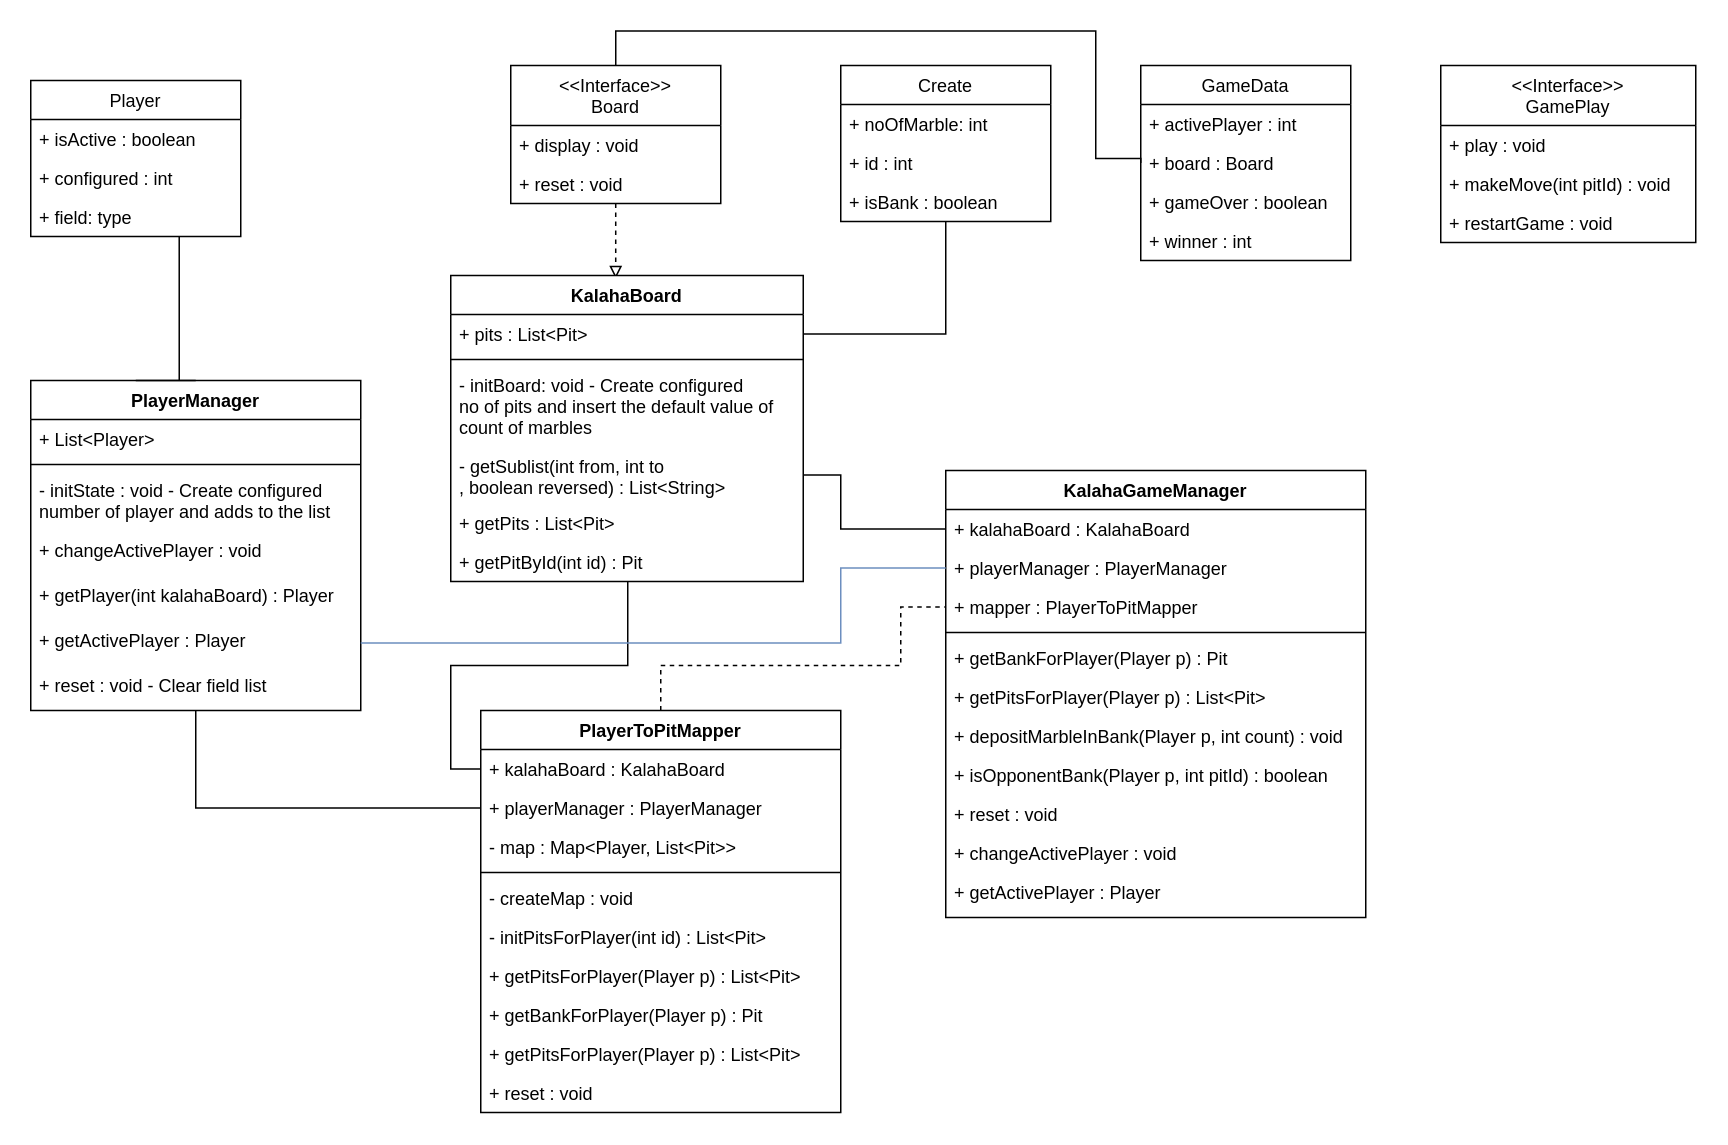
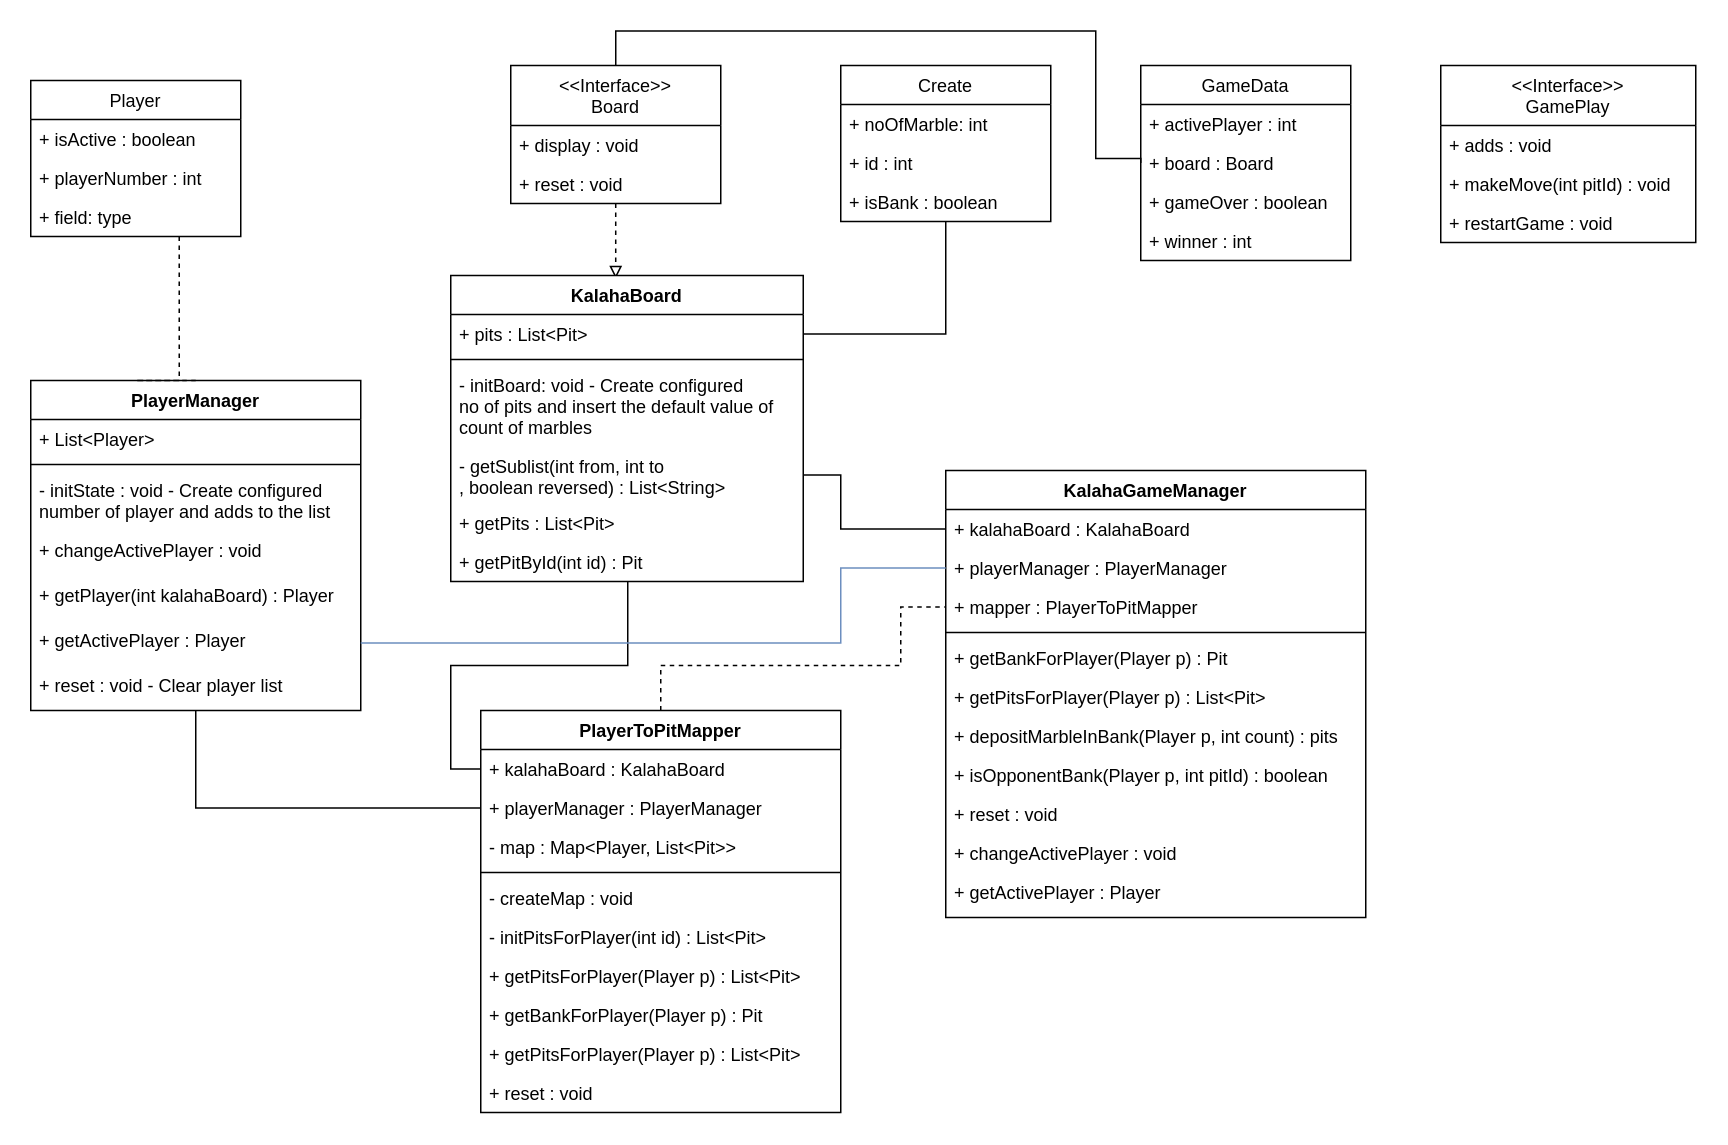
- <mxCell id="49" value="+ play : void" style="text;strokeColor=none;fillColor=none;align=left;verticalAlign=top;spacingLeft=4;spacingRight=4;overflow=hidden;rotatable=0;points=[[0,0.5],[1,0.5]];portConstraint=eastwest;" vertex="1" parent="48"><mxGeometry y="40" width="170" height="26" as="geometry" /></mxCell>
+ <mxCell id="49" value="+ adds : void" style="text;strokeColor=none;fillColor=none;align=left;verticalAlign=top;spacingLeft=4;spacingRight=4;overflow=hidden;rotatable=0;points=[[0,0.5],[1,0.5]];portConstraint=eastwest;" vertex="1" parent="48"><mxGeometry y="40" width="170" height="26" as="geometry" /></mxCell>
- <mxCell id="8" value="+ configured : int" style="text;strokeColor=none;fillColor=none;align=left;verticalAlign=top;spacingLeft=4;spacingRight=4;overflow=hidden;rotatable=0;points=[[0,0.5],[1,0.5]];portConstraint=eastwest;" parent="6" vertex="1"><mxGeometry y="52" width="140" height="26" as="geometry" /></mxCell>
+ <mxCell id="8" value="+ playerNumber : int" style="text;strokeColor=none;fillColor=none;align=left;verticalAlign=top;spacingLeft=4;spacingRight=4;overflow=hidden;rotatable=0;points=[[0,0.5],[1,0.5]];portConstraint=eastwest;" parent="6" vertex="1"><mxGeometry y="52" width="140" height="26" as="geometry" /></mxCell>
- <mxCell id="20" style="edgeStyle=orthogonalEdgeStyle;rounded=0;orthogonalLoop=1;jettySize=auto;html=1;exitX=0.5;exitY=0;exitDx=0;exitDy=0;endArrow=none;endFill=0;entryX=0.707;entryY=1;entryDx=0;entryDy=0;entryPerimeter=0;strokeWidth=1;" edge="1" parent="19" source="10" target="9"><mxGeometry relative="1" as="geometry"><mxPoint x="200" y="10" as="targetPoint" /><Array as="points"><mxPoint x="10" y="90" /><mxPoint y="90" /></Array></mxGeometry></mxCell>
+ <mxCell id="20" style="edgeStyle=orthogonalEdgeStyle;rounded=0;orthogonalLoop=1;jettySize=auto;html=1;exitX=0.5;exitY=0;exitDx=0;exitDy=0;endArrow=none;endFill=0;entryX=0.707;entryY=1;entryDx=0;entryDy=0;entryPerimeter=0;strokeWidth=1;dashed=1;" edge="1" parent="19" source="10" target="9"><mxGeometry relative="1" as="geometry"><mxPoint x="200" y="10" as="targetPoint" /><Array as="points"><mxPoint x="10" y="90" /><mxPoint y="90" /></Array></mxGeometry></mxCell>
- <mxCell id="17" value="+ reset : void - Clear field list" style="text;strokeColor=none;fillColor=none;align=left;verticalAlign=top;spacingLeft=4;spacingRight=4;overflow=hidden;rotatable=0;points=[[0,0.5],[1,0.5]];portConstraint=eastwest;rounded=0;" vertex="1" parent="10"><mxGeometry y="190" width="220" height="30" as="geometry" /></mxCell>
+ <mxCell id="17" value="+ reset : void - Clear player list" style="text;strokeColor=none;fillColor=none;align=left;verticalAlign=top;spacingLeft=4;spacingRight=4;overflow=hidden;rotatable=0;points=[[0,0.5],[1,0.5]];portConstraint=eastwest;rounded=0;" vertex="1" parent="10"><mxGeometry y="190" width="220" height="30" as="geometry" /></mxCell>
- <mxCell id="65" value="+ depositMarbleInBank(Player p, int count) : void" style="text;strokeColor=none;fillColor=none;align=left;verticalAlign=top;spacingLeft=4;spacingRight=4;overflow=hidden;rotatable=0;points=[[0,0.5],[1,0.5]];portConstraint=eastwest;" vertex="1" parent="58"><mxGeometry y="164" width="280" height="26" as="geometry" /></mxCell>
+ <mxCell id="65" value="+ depositMarbleInBank(Player p, int count) : pits" style="text;strokeColor=none;fillColor=none;align=left;verticalAlign=top;spacingLeft=4;spacingRight=4;overflow=hidden;rotatable=0;points=[[0,0.5],[1,0.5]];portConstraint=eastwest;" vertex="1" parent="58"><mxGeometry y="164" width="280" height="26" as="geometry" /></mxCell>
